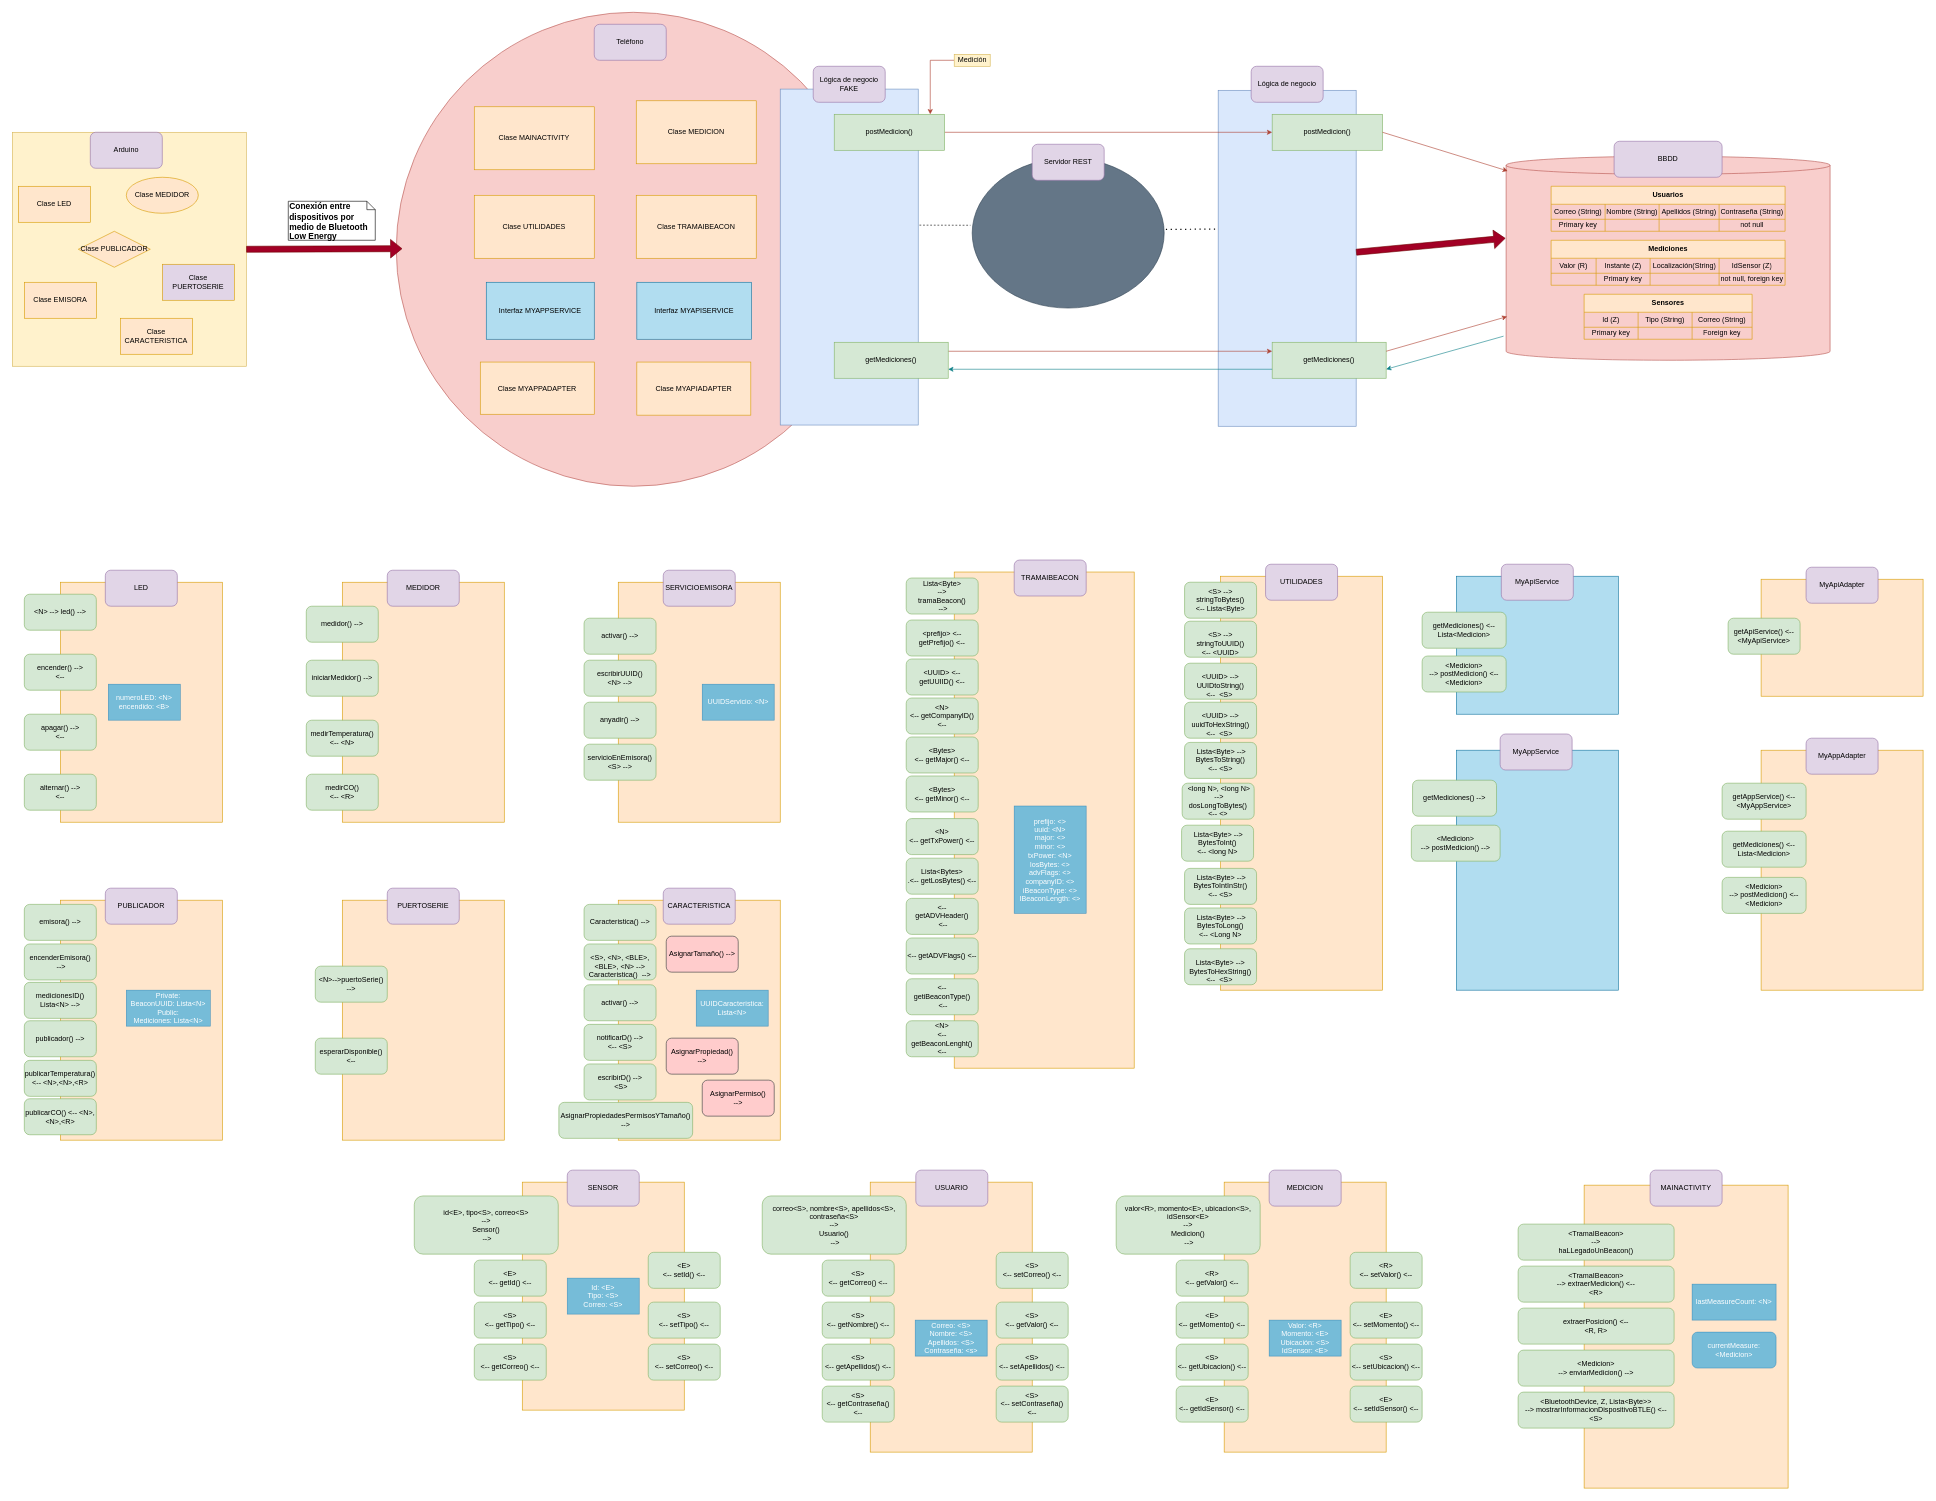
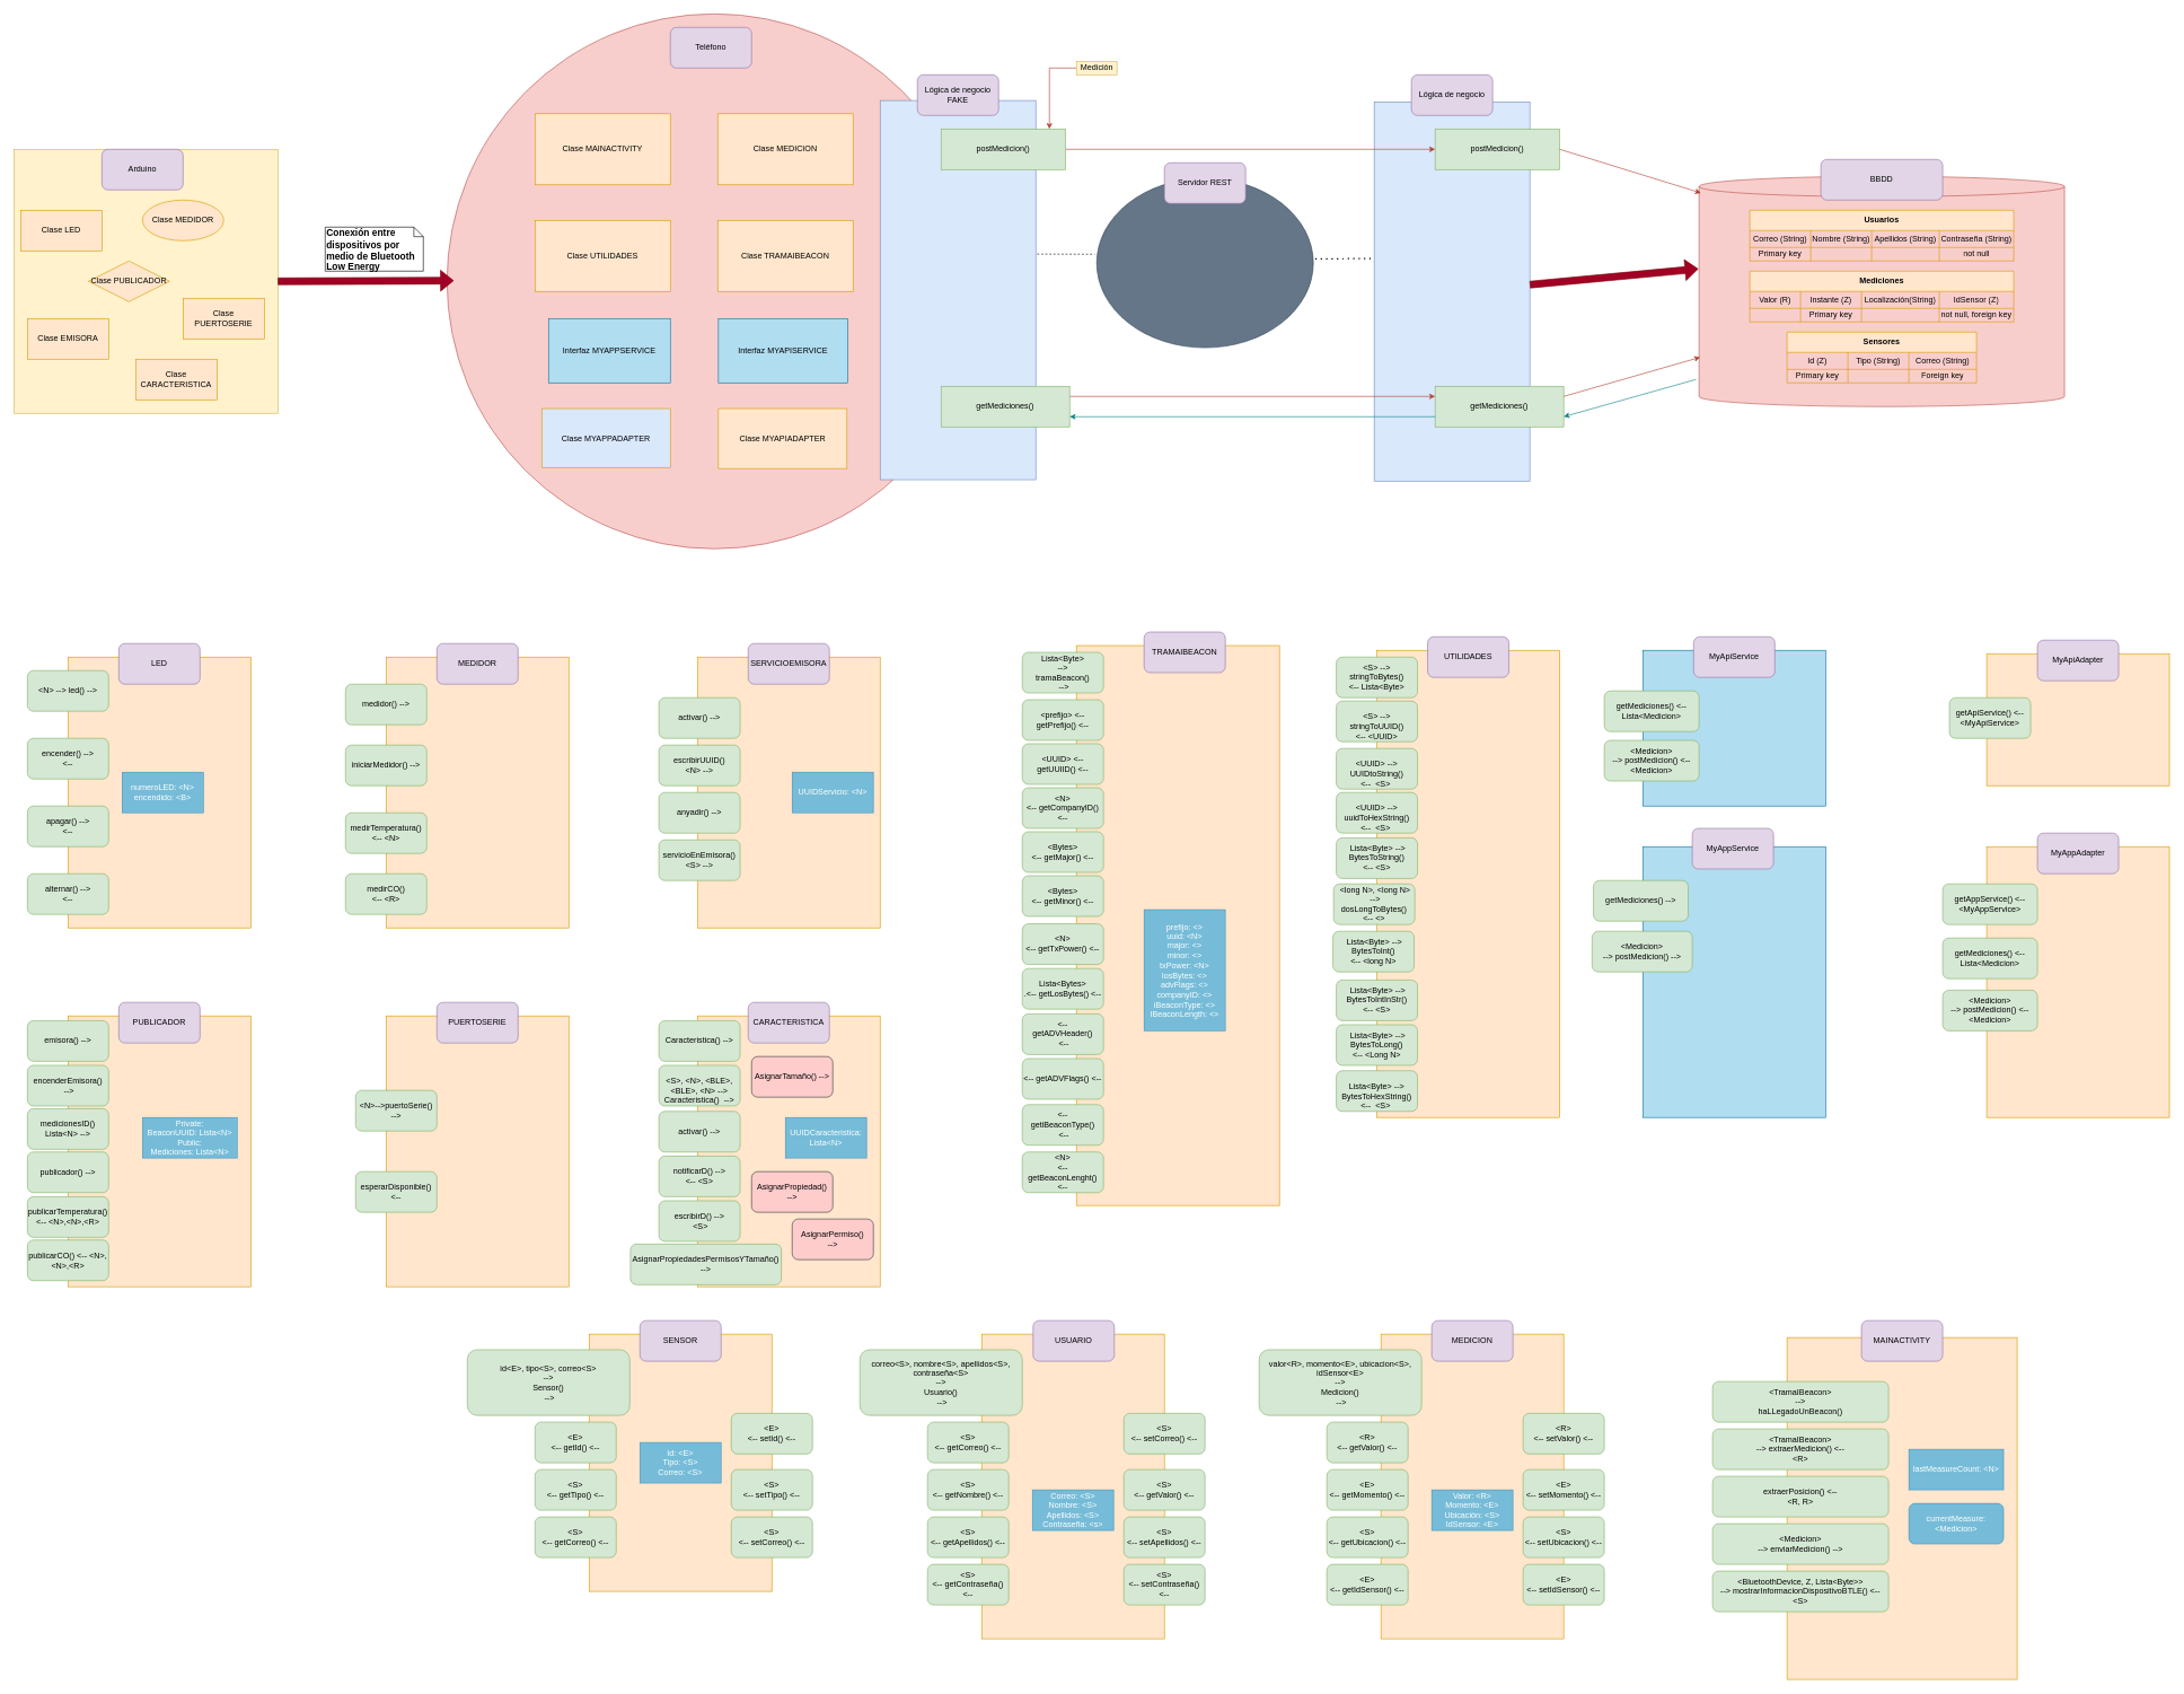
- <mxCell id="31" value="Clase MAINACTIVITY" style="rounded=0;whiteSpace=wrap;html=1;fillColor=#ffe6cc;strokeColor=#d79b00;" parent="1" vertex="1"><mxGeometry x="790" y="177.5" width="200" height="105" as="geometry" /></mxCell>
+ <mxCell id="31" value="Clase MAINACTIVITY" style="rounded=0;whiteSpace=wrap;html=1;fillColor=#ffe6cc;strokeColor=#d79b00;" parent="1" vertex="1"><mxGeometry x="790" y="167.5" width="200" height="105" as="geometry" /></mxCell>
- <mxCell id="28" value="Clase PUERTOSERIE" style="rounded=0;whiteSpace=wrap;html=1;fillColor=#e1d5e7;strokeColor=#d79b00;" parent="1" vertex="1"><mxGeometry x="270" y="440" width="120" height="60" as="geometry" /></mxCell>
+ <mxCell id="28" value="Clase PUERTOSERIE" style="rounded=0;whiteSpace=wrap;html=1;fillColor=#ffe6cc;strokeColor=#d79b00;" parent="1" vertex="1"><mxGeometry x="270" y="440" width="120" height="60" as="geometry" /></mxCell>
- <mxCell id="151" value="Clase MYAPPADAPTER" style="rounded=0;whiteSpace=wrap;html=1;fillColor=#ffe6cc;strokeColor=#d79b00;" parent="1" vertex="1"><mxGeometry x="800" y="603" width="190" height="87" as="geometry" /></mxCell>
+ <mxCell id="151" value="Clase MYAPPADAPTER" style="rounded=0;whiteSpace=wrap;html=1;fillColor=#dae8fc;strokeColor=#d79b00;" parent="1" vertex="1"><mxGeometry x="800" y="603" width="190" height="87" as="geometry" /></mxCell>
